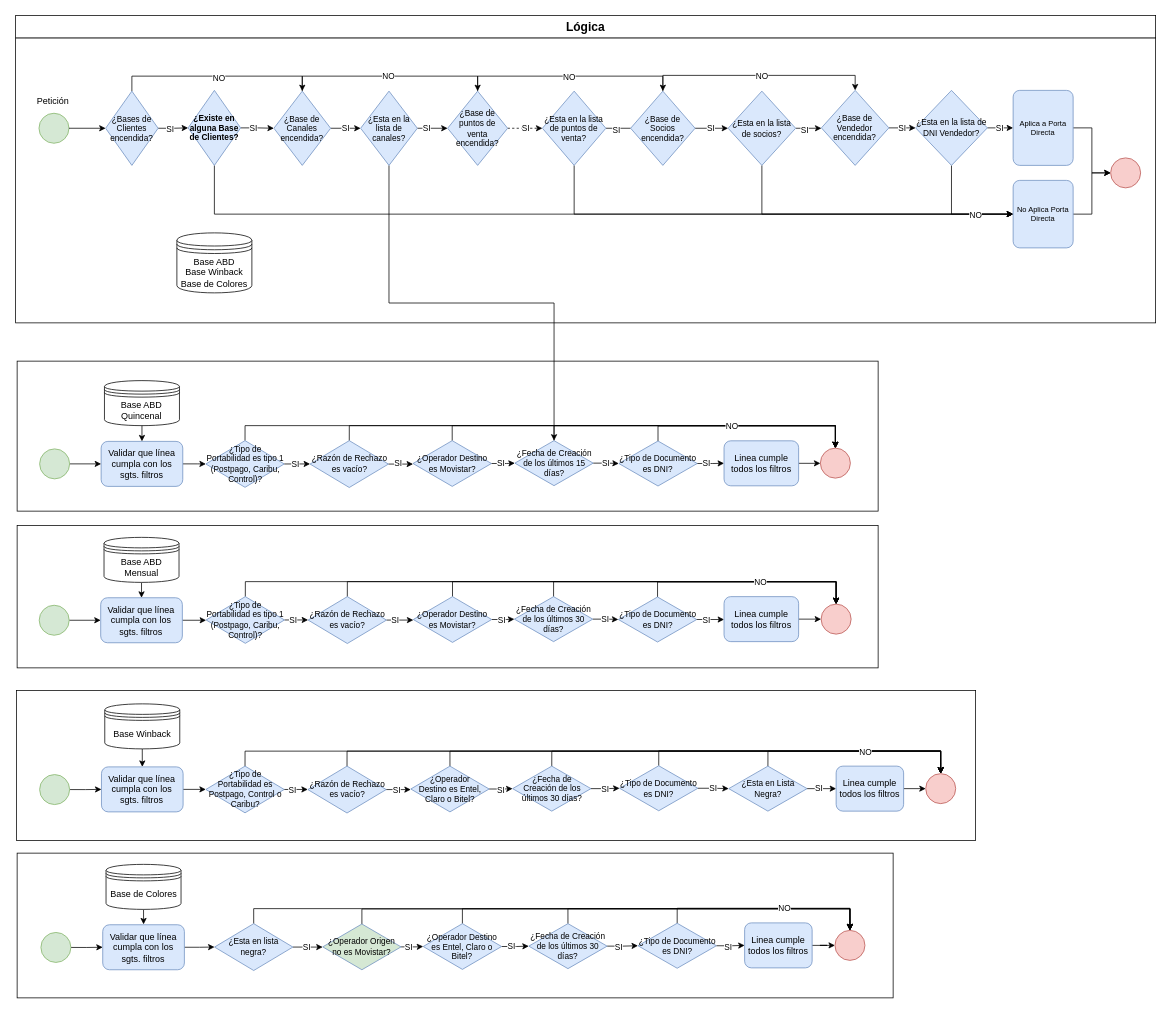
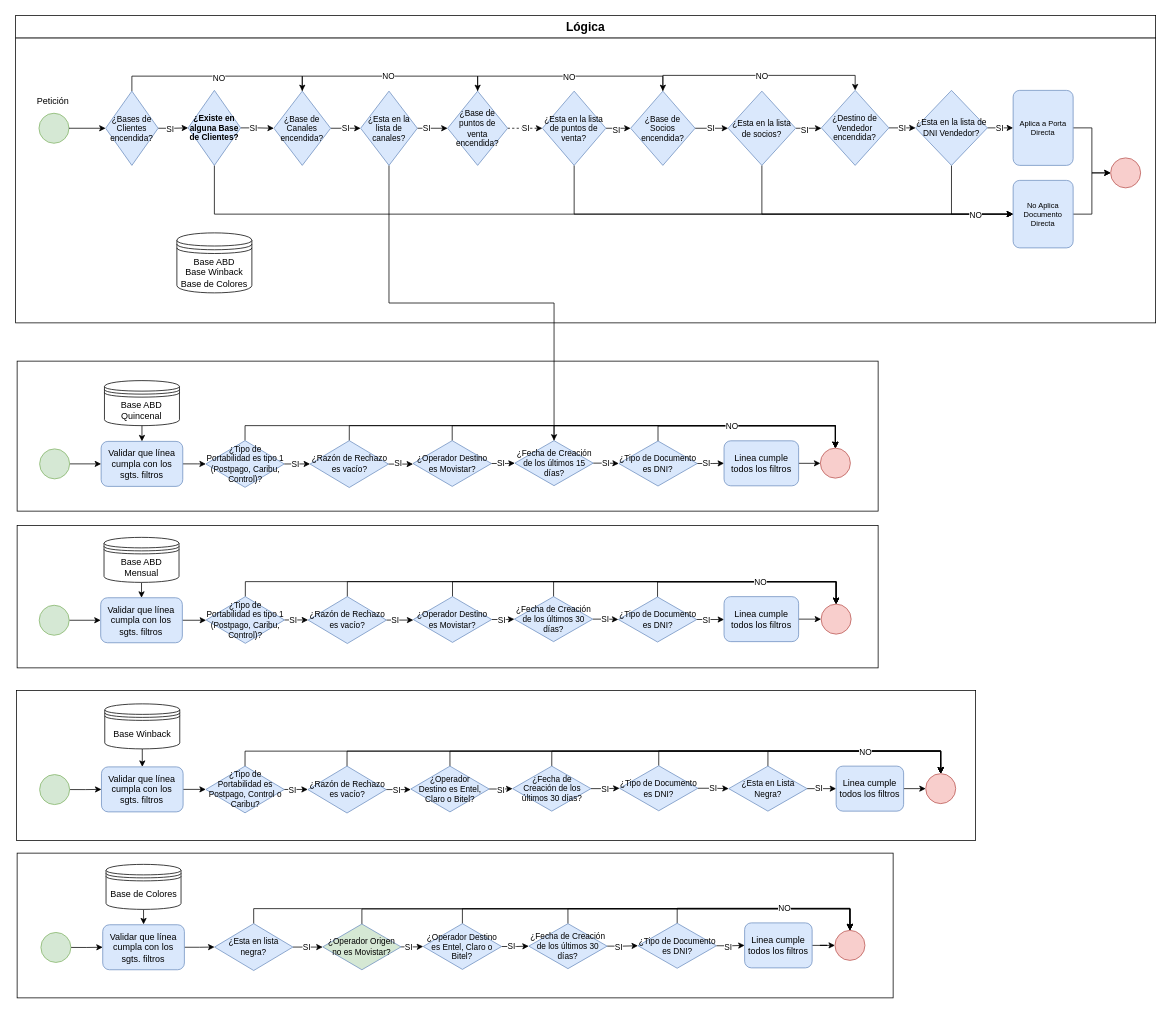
- <mxCell id="47" style="edgeStyle=orthogonalEdgeStyle;rounded=0;orthogonalLoop=1;jettySize=auto;html=1;exitX=1;exitY=0.5;exitDx=0;exitDy=0;entryX=0;entryY=0.5;entryDx=0;entryDy=0;endArrow=none;" parent="1" source="50" target="53" edge="1"><mxGeometry relative="1" as="geometry" /></mxCell>
+ <mxCell id="47" style="edgeStyle=orthogonalEdgeStyle;rounded=0;orthogonalLoop=1;jettySize=auto;html=1;exitX=1;exitY=0.5;exitDx=0;exitDy=0;entryX=0;entryY=0.5;entryDx=0;entryDy=0;" parent="1" source="50" target="53" edge="1"><mxGeometry relative="1" as="geometry" /></mxCell>
- <mxCell id="54" value="¿Base de&lt;br&gt;Vendedor encendida?" style="rhombus;whiteSpace=wrap;html=1;fillColor=#dae8fc;strokeColor=#6c8ebf;fontSize=11;" parent="1" vertex="1"><mxGeometry x="1094.37" y="120" width="90" height="100" as="geometry" /></mxCell>
+ <mxCell id="54" value="¿Destino de&lt;br&gt;Vendedor encendida?" style="rhombus;whiteSpace=wrap;html=1;fillColor=#dae8fc;strokeColor=#6c8ebf;fontSize=11;" parent="1" vertex="1"><mxGeometry x="1094.37" y="120" width="90" height="100" as="geometry" /></mxCell>
- <mxCell id="59" value="No Aplica Porta Directa" style="rounded=1;whiteSpace=wrap;html=1;fillColor=#dae8fc;strokeColor=#6c8ebf;fontSize=10;arcSize=11;" parent="1" vertex="1"><mxGeometry x="1350" y="240" width="80" height="90" as="geometry" /></mxCell>
+ <mxCell id="59" value="No Aplica Documento Directa" style="rounded=1;whiteSpace=wrap;html=1;fillColor=#dae8fc;strokeColor=#6c8ebf;fontSize=10;arcSize=11;" parent="1" vertex="1"><mxGeometry x="1350" y="240" width="80" height="90" as="geometry" /></mxCell>
